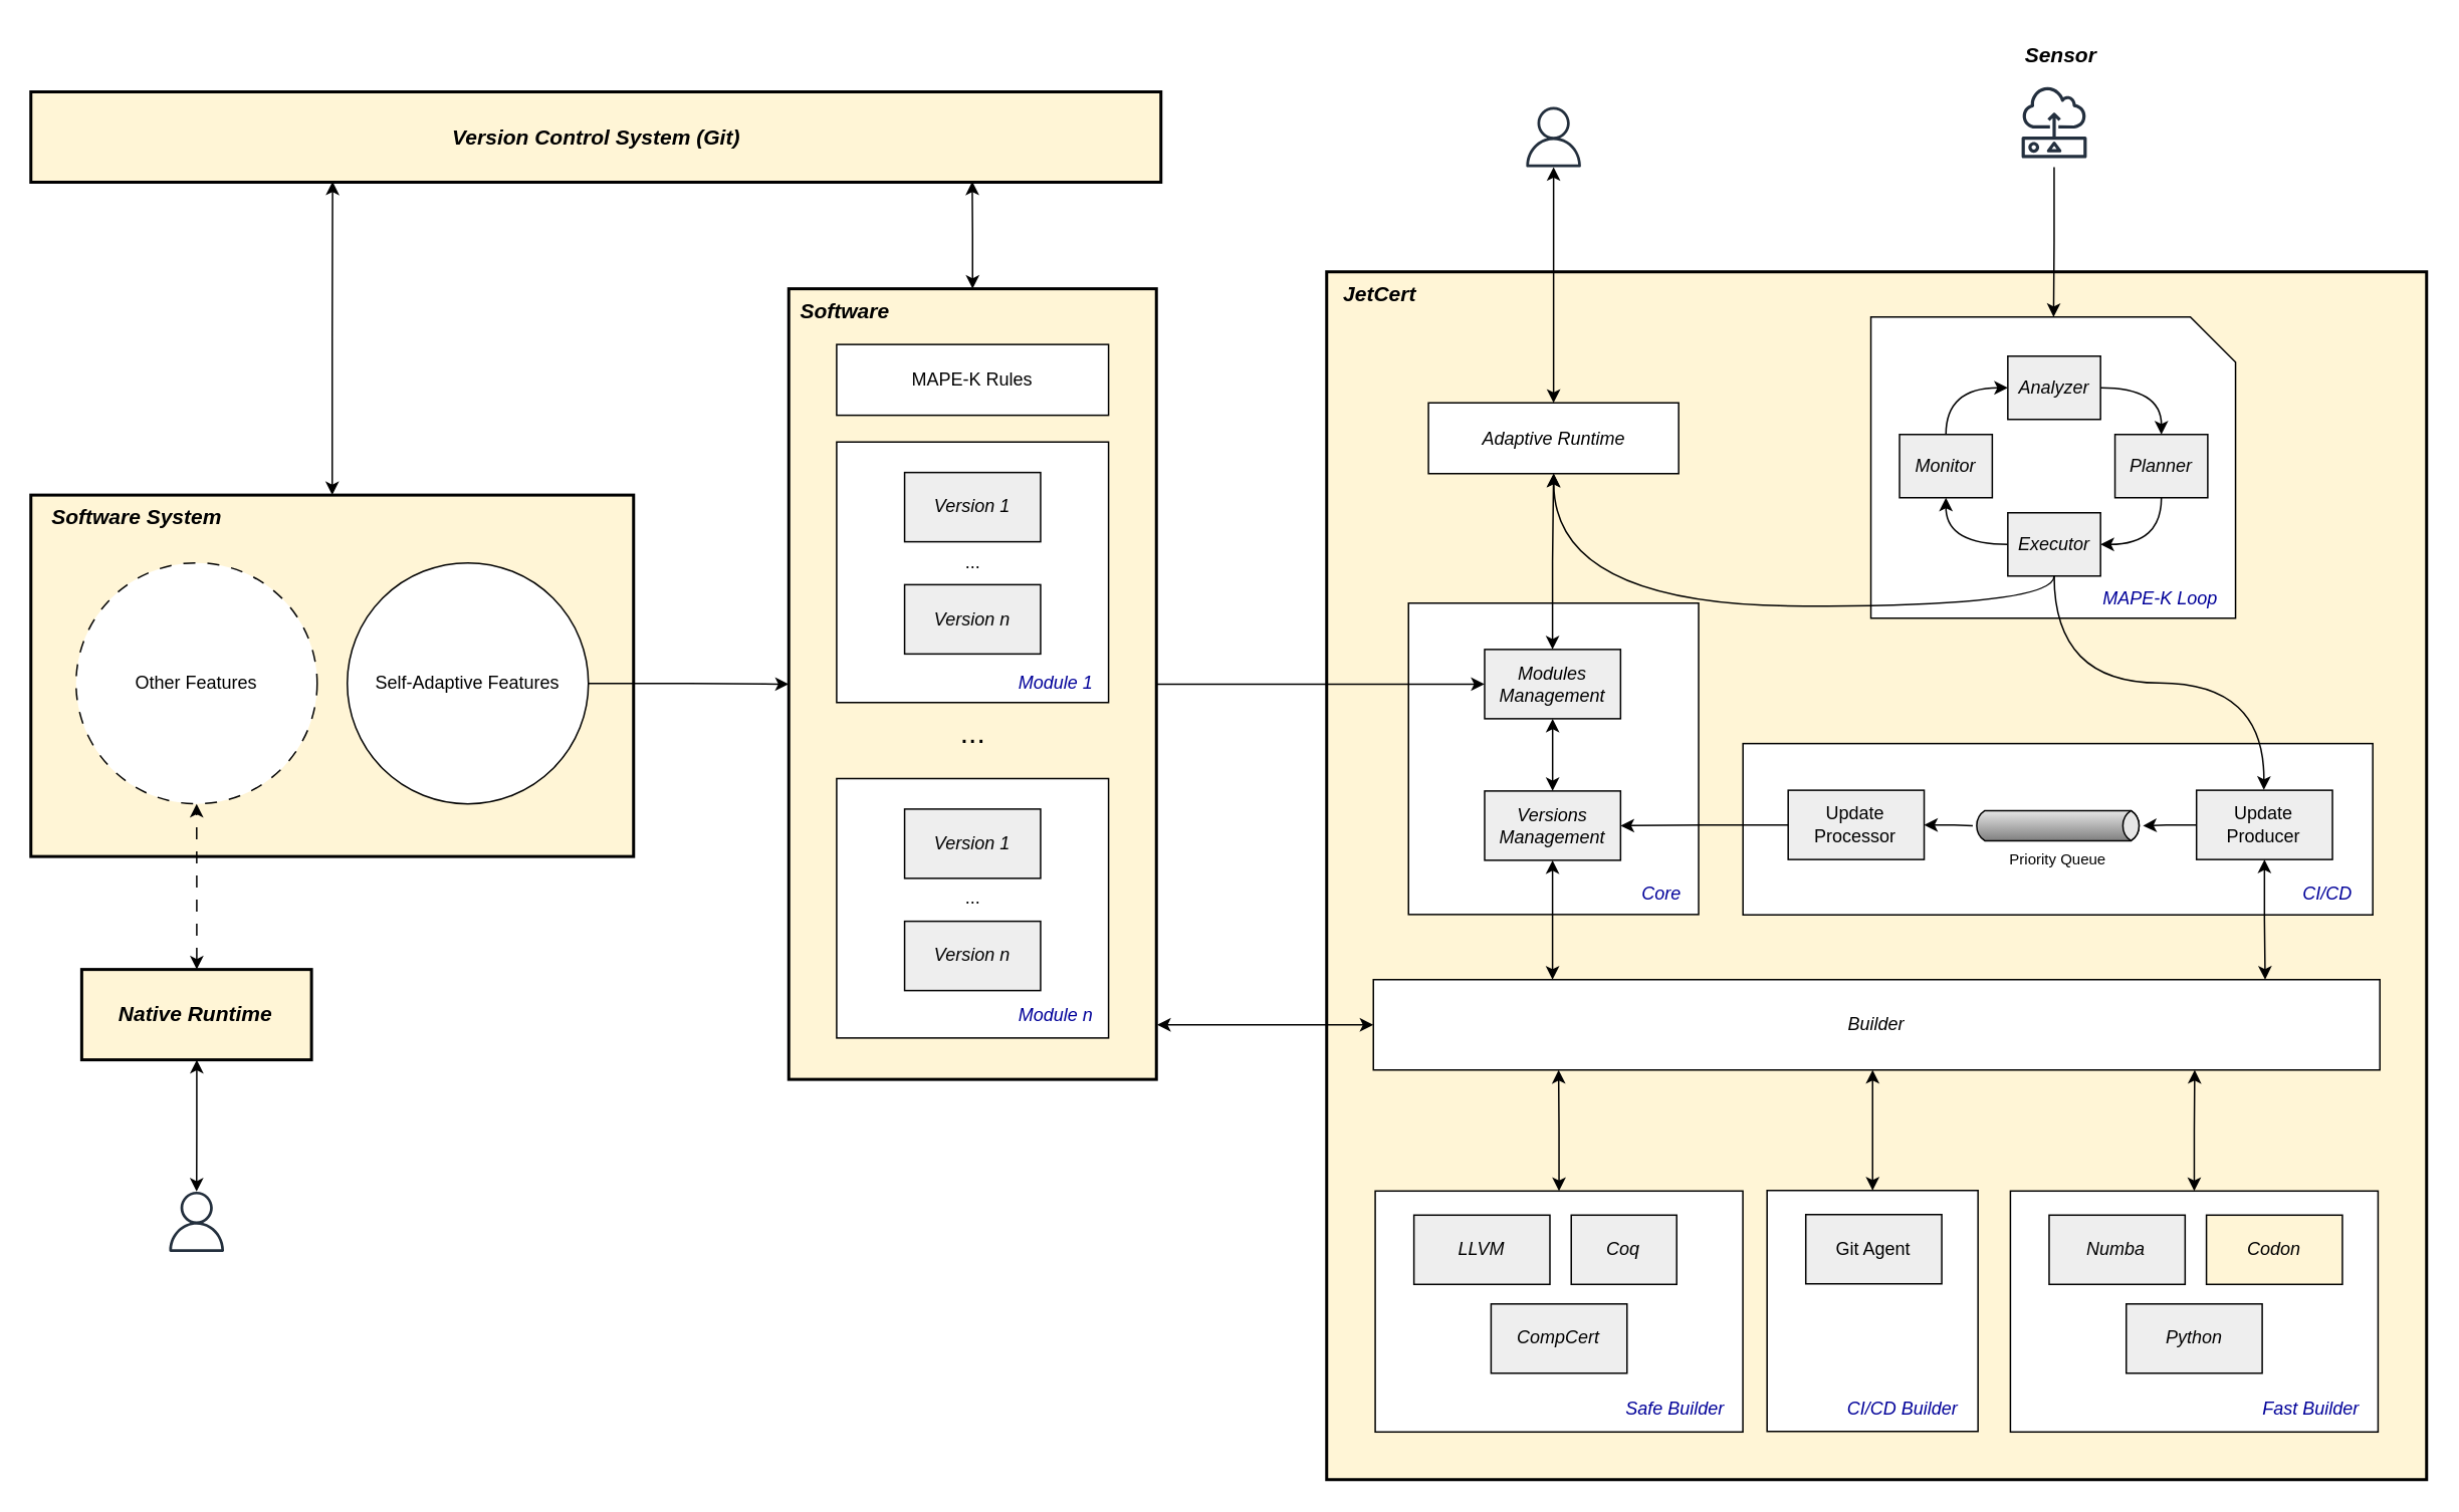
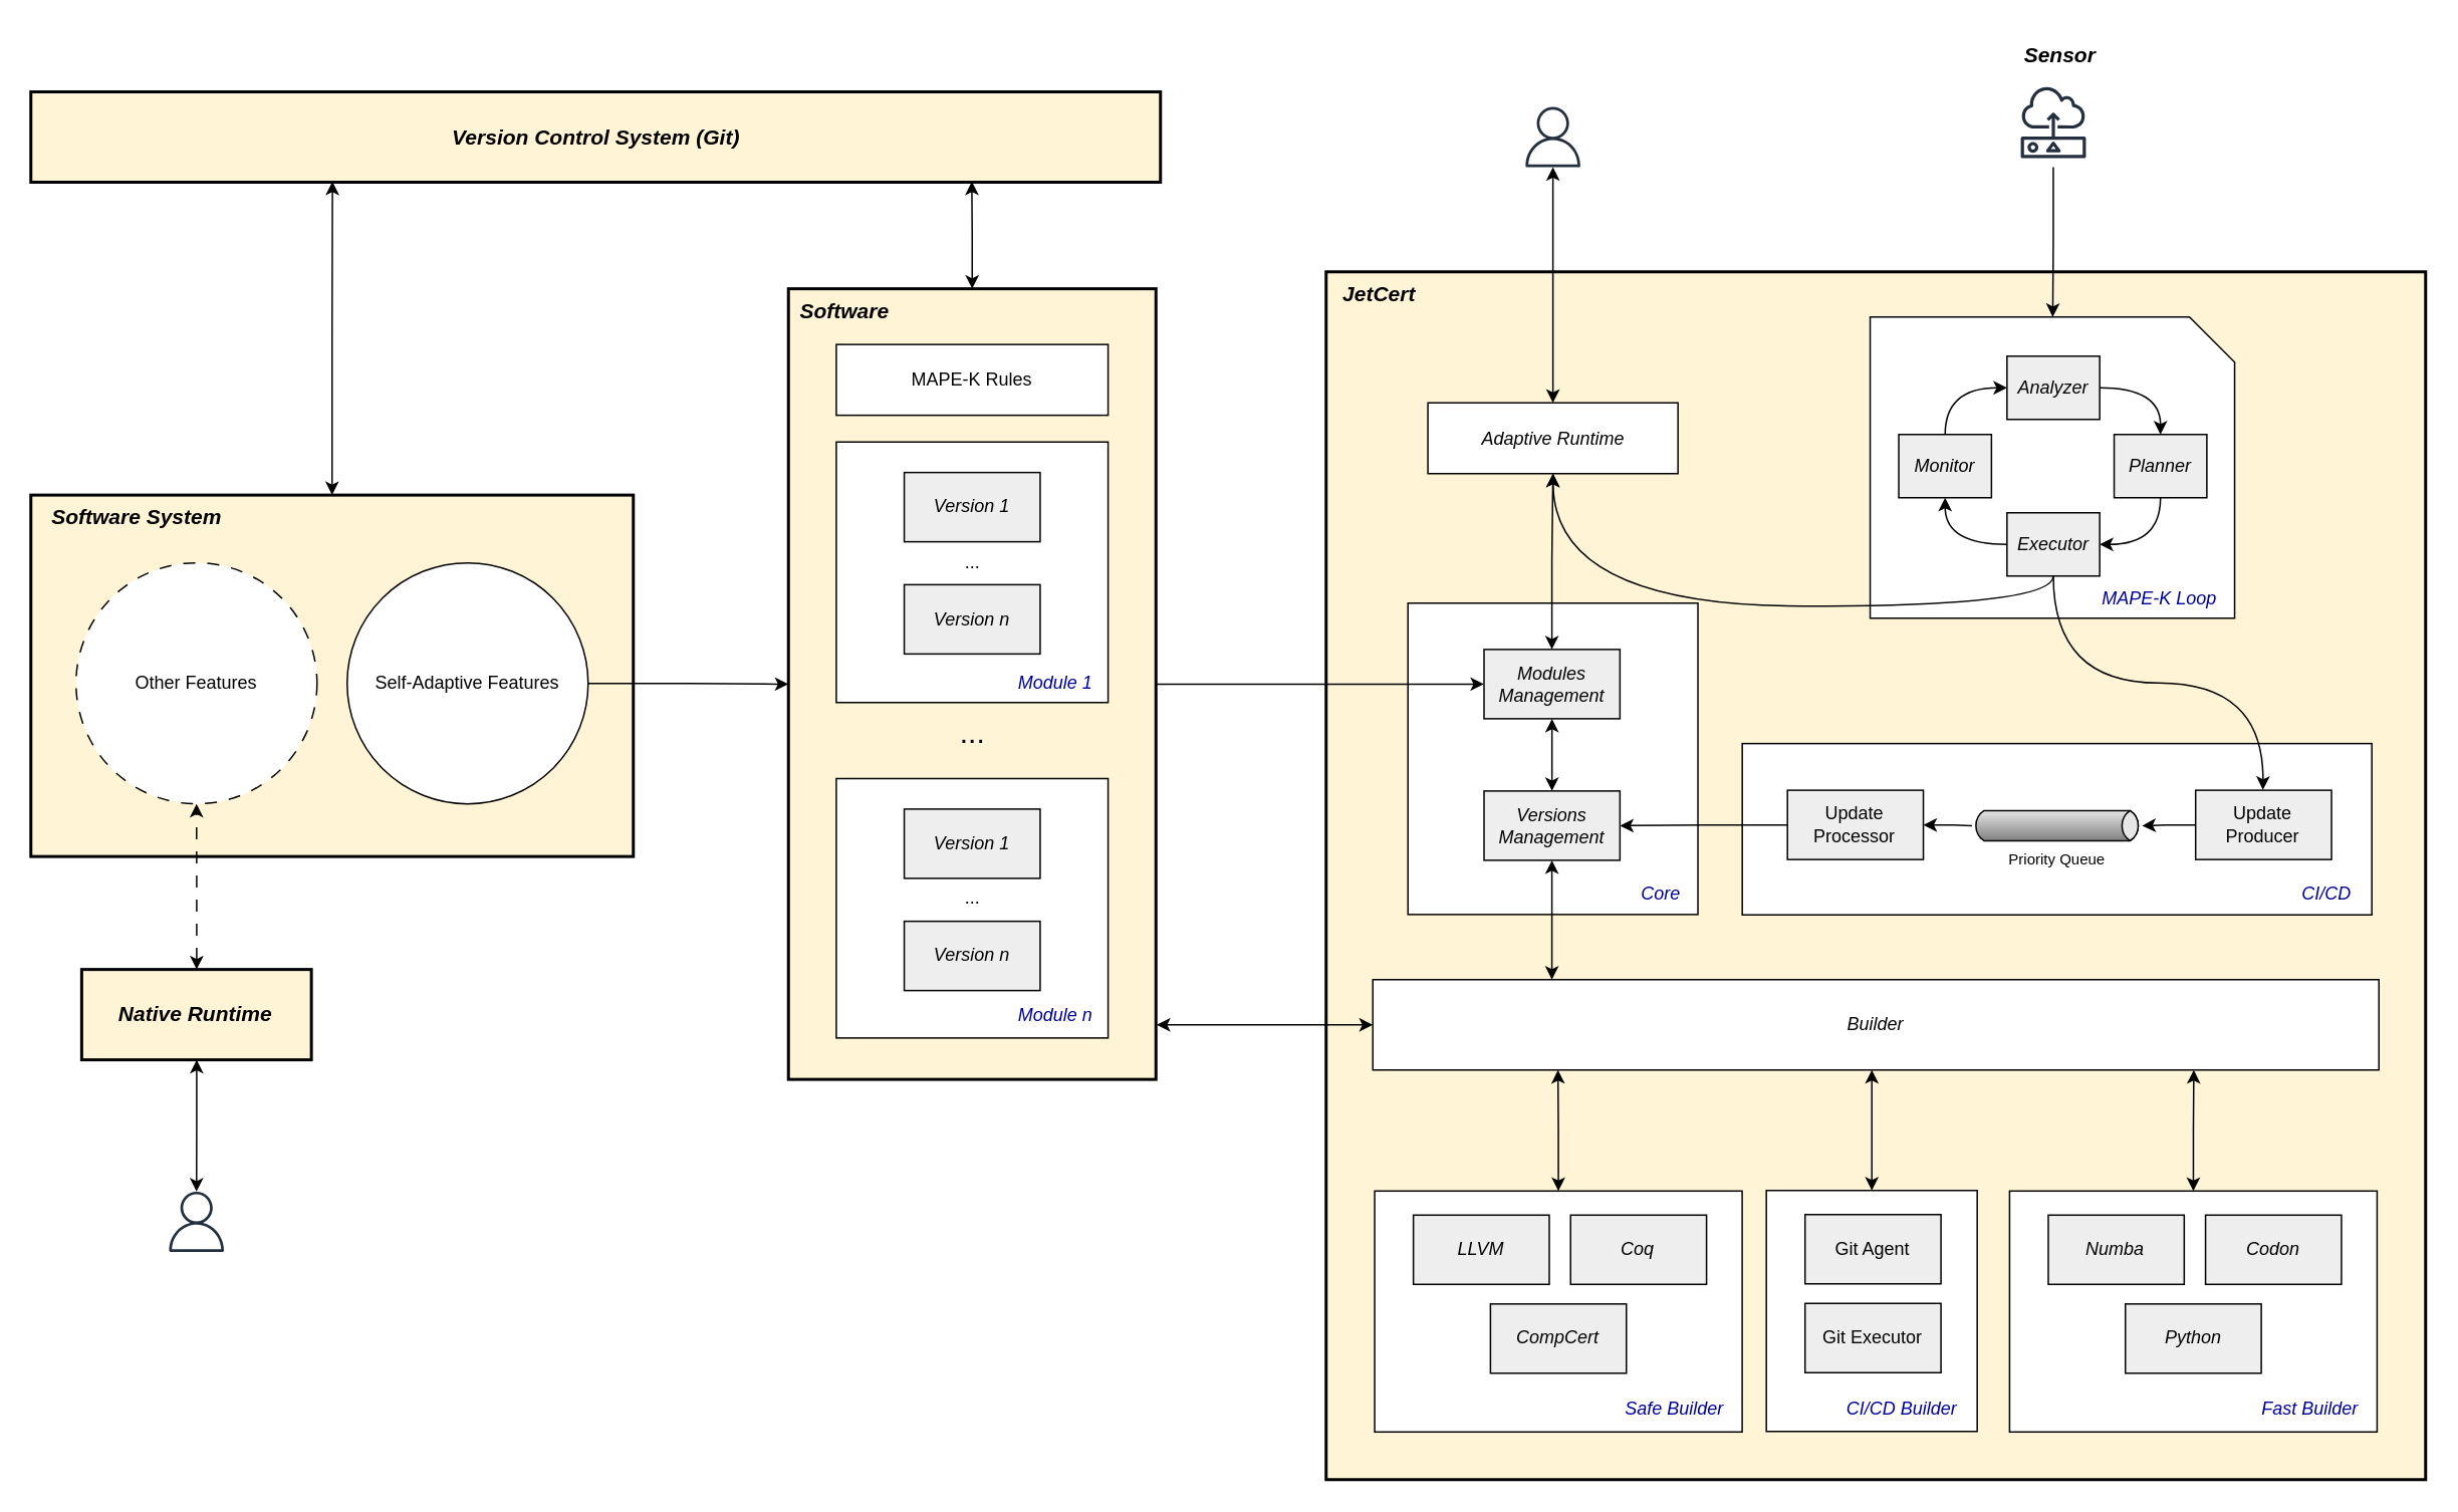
- <mxCell id="81" style="edgeStyle=orthogonalEdgeStyle;rounded=0;orthogonalLoop=1;jettySize=auto;html=1;entryX=0.886;entryY=0;entryDx=0;entryDy=0;entryPerimeter=0;startArrow=classic;startFill=1;" edge="1" parent="1" source="64" target="65"><mxGeometry relative="1" as="geometry" /></mxCell>
- <mxCell id="44" value="&lt;i&gt;Coq&lt;/i&gt;" style="html=1;dropTarget=0;whiteSpace=wrap;fillColor=#EEEEEE;" parent="1" vertex="1"><mxGeometry x="1042.32" y="806.36" width="70" height="46" as="geometry" /></mxCell>
+ <mxCell id="44" value="&lt;i&gt;Coq&lt;/i&gt;" style="html=1;dropTarget=0;whiteSpace=wrap;fillColor=#EEEEEE;" parent="1" vertex="1"><mxGeometry x="1042.32" y="806.36" width="90.24" height="46" as="geometry" /></mxCell>
- <mxCell id="56" value="&lt;i&gt;Codon&lt;/i&gt;" style="html=1;dropTarget=0;whiteSpace=wrap;fillColor=#fff5d6;" parent="1" vertex="1"><mxGeometry x="1463.88" y="806.36" width="90.24" height="46" as="geometry" /></mxCell>
+ <mxCell id="56" value="&lt;i&gt;Codon&lt;/i&gt;" style="html=1;dropTarget=0;whiteSpace=wrap;fillColor=#EEEEEE;" parent="1" vertex="1"><mxGeometry x="1463.88" y="806.36" width="90.24" height="46" as="geometry" /></mxCell>
+ <mxCell id="76" value="Git Executor" style="html=1;dropTarget=0;whiteSpace=wrap;fillColor=#EEEEEE;" vertex="1" parent="1"><mxGeometry x="1197.98" y="865" width="90.24" height="46" as="geometry" /></mxCell>
